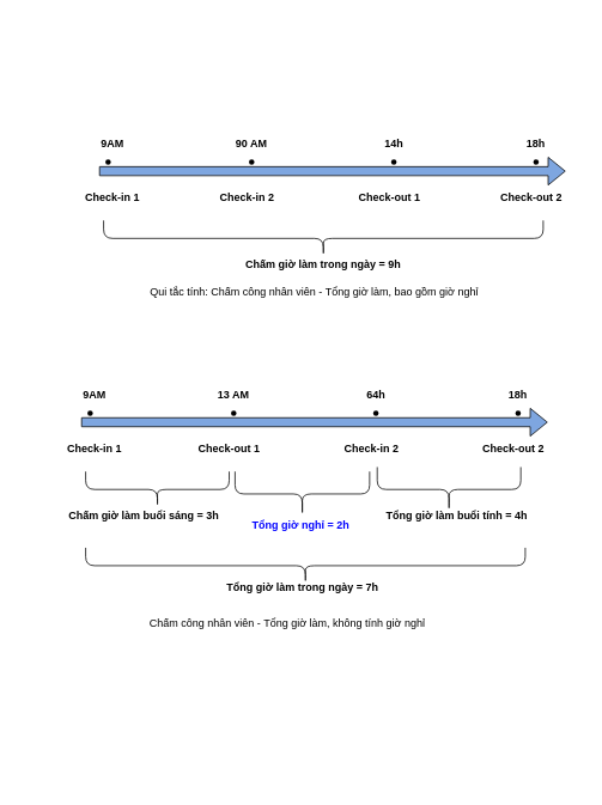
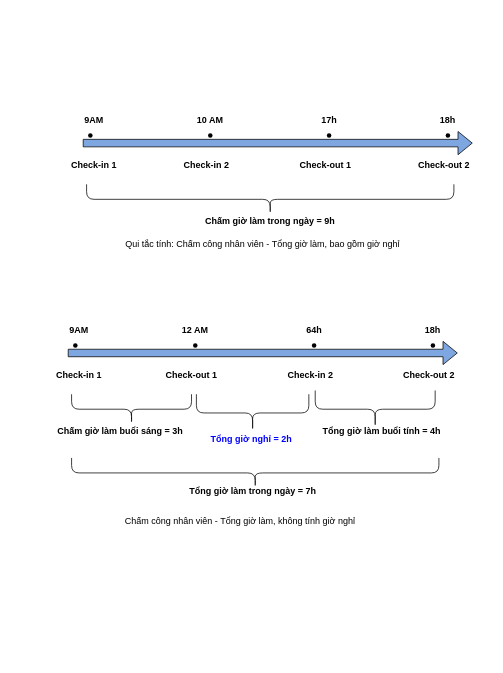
- <mxCell id="6" value="90 AM" style="text;html=1;strokeColor=none;fillColor=none;align=center;verticalAlign=middle;whiteSpace=wrap;rounded=0;fontStyle=1" vertex="1" parent="1"><mxGeometry x="235" y="140" width="90" height="40" as="geometry" /></mxCell>
+ <mxCell id="6" value="10 AM" style="text;html=1;strokeColor=none;fillColor=none;align=center;verticalAlign=middle;whiteSpace=wrap;rounded=0;fontStyle=1" vertex="1" parent="1"><mxGeometry x="235" y="140" width="90" height="40" as="geometry" /></mxCell>
- <mxCell id="8" value="14h" style="text;html=1;strokeColor=none;fillColor=none;align=center;verticalAlign=middle;whiteSpace=wrap;rounded=0;fontStyle=1" vertex="1" parent="1"><mxGeometry x="393.5" y="140" width="90" height="40" as="geometry" /></mxCell>
+ <mxCell id="8" value="17h" style="text;html=1;strokeColor=none;fillColor=none;align=center;verticalAlign=middle;whiteSpace=wrap;rounded=0;fontStyle=1" vertex="1" parent="1"><mxGeometry x="393.5" y="140" width="90" height="40" as="geometry" /></mxCell>
- <mxCell id="22" value="13 AM" style="text;html=1;strokeColor=none;fillColor=none;align=center;verticalAlign=middle;whiteSpace=wrap;rounded=0;fontStyle=1" vertex="1" parent="1"><mxGeometry x="215" y="420" width="90" height="40" as="geometry" /></mxCell>
+ <mxCell id="22" value="12 AM" style="text;html=1;strokeColor=none;fillColor=none;align=center;verticalAlign=middle;whiteSpace=wrap;rounded=0;fontStyle=1" vertex="1" parent="1"><mxGeometry x="215" y="420" width="90" height="40" as="geometry" /></mxCell>
